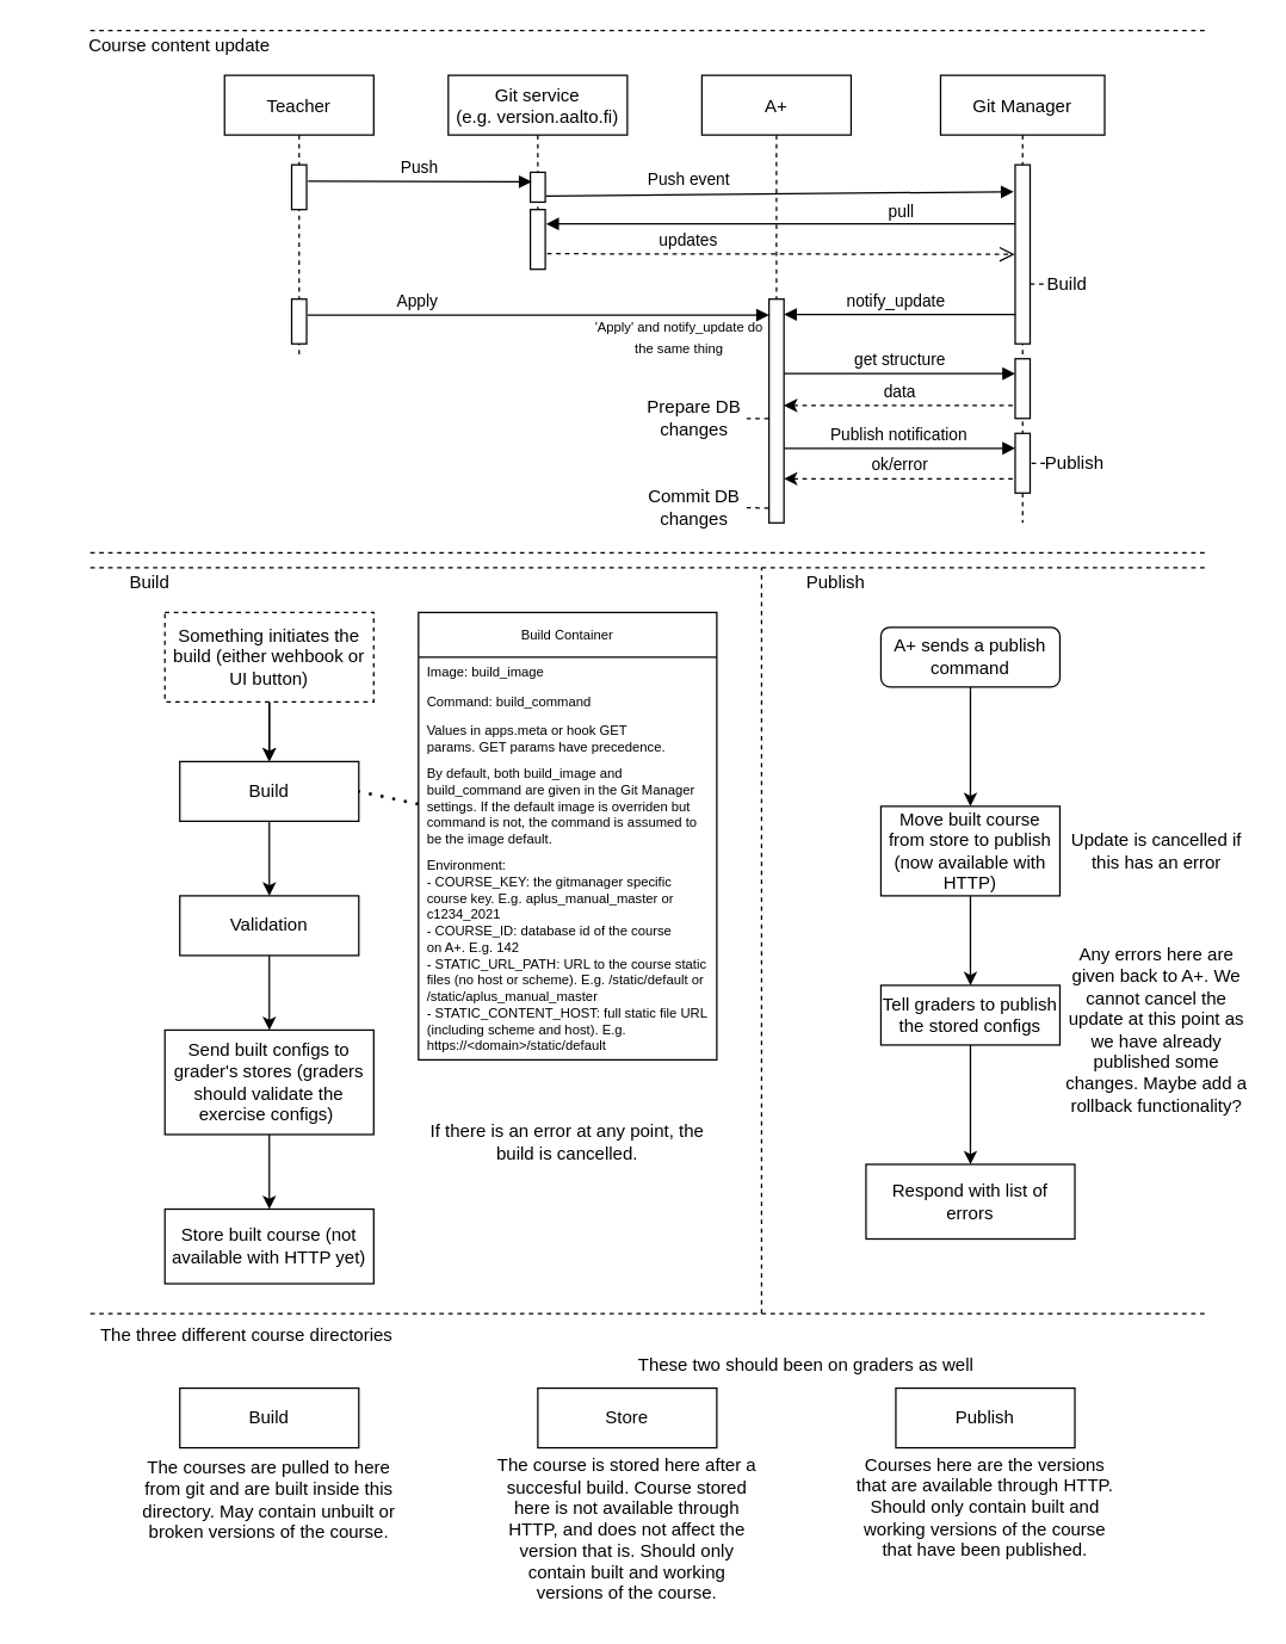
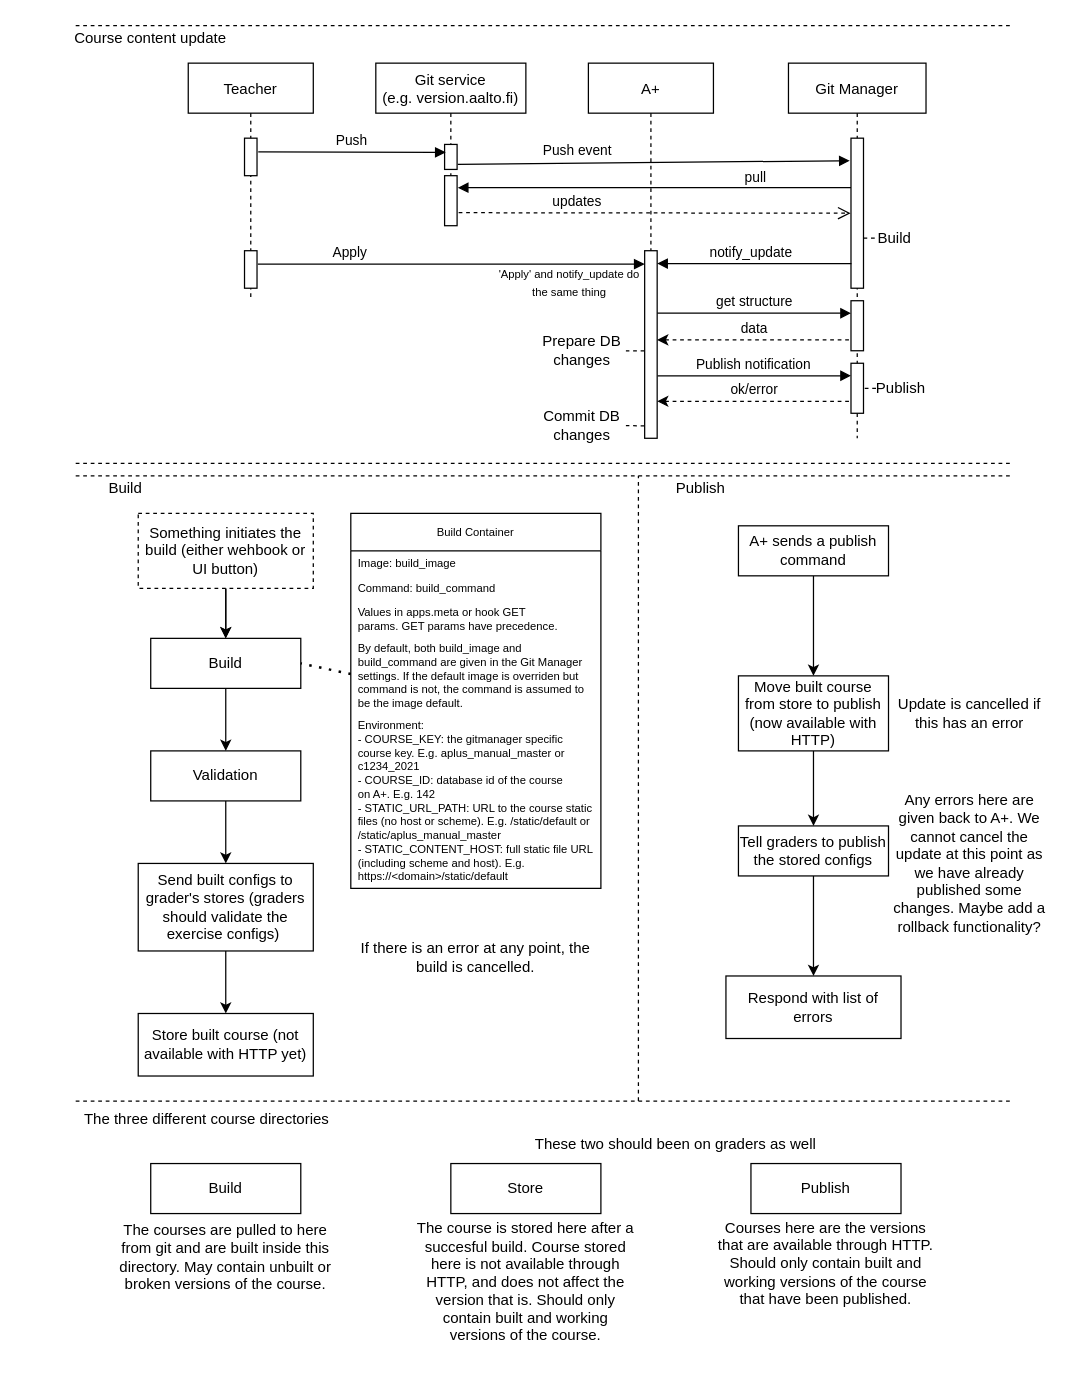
- <mxCell id="59" value="&lt;font style=&quot;font-size: 12px&quot;&gt;A+ sends a publish command&lt;/font&gt;" style="whiteSpace=wrap;html=1;fontSize=9;rounded=1;" vertex="1" parent="1"><mxGeometry x="590" y="420" width="120" height="40" as="geometry" /></mxCell>
+ <mxCell id="59" value="&lt;font style=&quot;font-size: 12px&quot;&gt;A+ sends a publish command&lt;/font&gt;" style="rounded=0;whiteSpace=wrap;html=1;fontSize=9;" vertex="1" parent="1"><mxGeometry x="590" y="420" width="120" height="40" as="geometry" /></mxCell>
